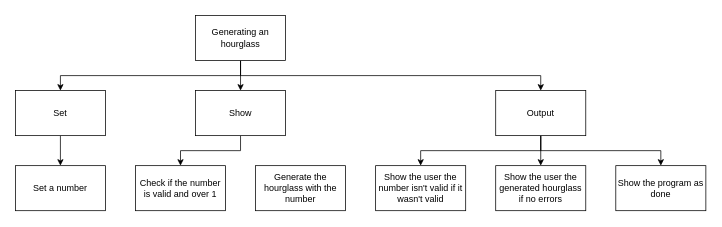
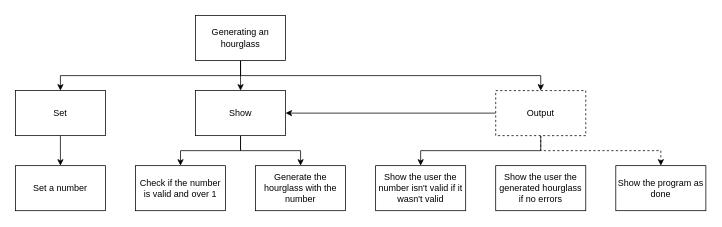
- <mxCell id="14" value="Output" style="rounded=0;whiteSpace=wrap;html=1;" vertex="1" parent="1"><mxGeometry x="660" y="120" width="120" height="60" as="geometry" /></mxCell>
+ <mxCell id="14" value="Output" style="rounded=0;whiteSpace=wrap;html=1;dashed=1;" vertex="1" parent="1"><mxGeometry x="660" y="120" width="120" height="60" as="geometry" /></mxCell>
+ <mxCell id="9" style="edgeStyle=orthogonalEdgeStyle;rounded=0;html=1;entryX=0.5;entryY=0;entryDx=0;entryDy=0;" edge="1" parent="1" source="10" target="17"><mxGeometry relative="1" as="geometry" /></mxCell>
- <mxCell id="13" style="edgeStyle=orthogonalEdgeStyle;rounded=0;html=1;entryX=0.5;entryY=0;entryDx=0;entryDy=0;" edge="1" parent="1" source="14" target="20"><mxGeometry relative="1" as="geometry"><Array as="points"><mxPoint x="720" y="200" /><mxPoint x="880" y="200" /></Array></mxGeometry></mxCell>
+ <mxCell id="13" style="edgeStyle=orthogonalEdgeStyle;rounded=0;html=1;entryX=0.5;entryY=0;entryDx=0;entryDy=0;dashed=1;" edge="1" parent="1" source="14" target="20"><mxGeometry relative="1" as="geometry"><Array as="points"><mxPoint x="720" y="200" /><mxPoint x="880" y="200" /></Array></mxGeometry></mxCell>
- <mxCell id="11" style="edgeStyle=orthogonalEdgeStyle;rounded=0;html=1;entryX=0.5;entryY=0;entryDx=0;entryDy=0;" edge="1" parent="1" source="14" target="19"><mxGeometry relative="1" as="geometry" /></mxCell>
+ <mxCell id="11" style="edgeStyle=orthogonalEdgeStyle;rounded=0;html=1;" edge="1" parent="1" source="14" target="10"><mxGeometry relative="1" as="geometry" /></mxCell>
